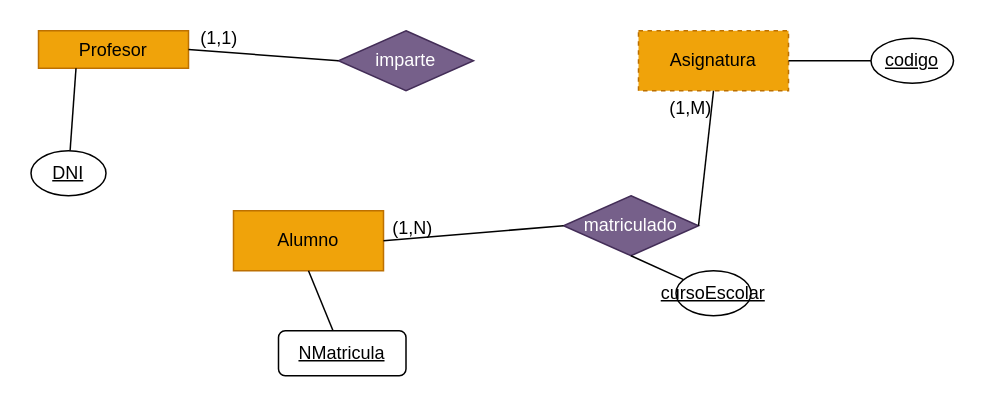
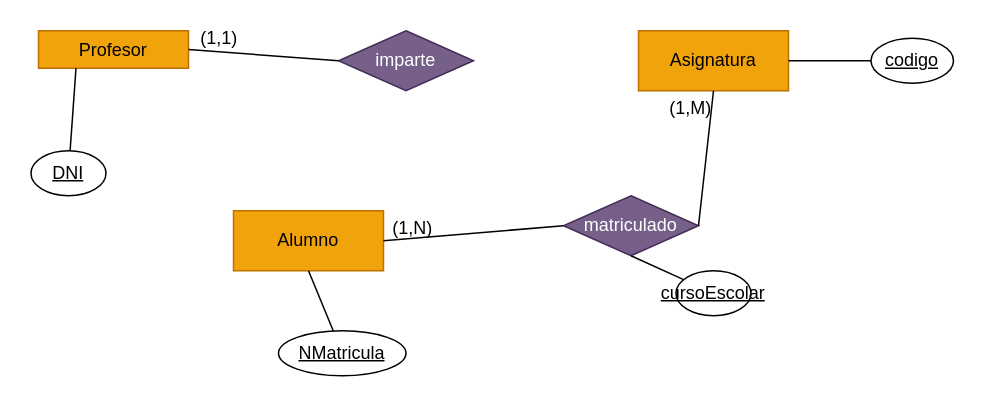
- <mxCell id="6" value="Asignatura" style="whiteSpace=wrap;html=1;align=center;fillColor=#f0a30a;strokeColor=#BD7000;fontColor=#000000;dashed=1;" vertex="1" parent="1"><mxGeometry x="425" y="20" width="100" height="40" as="geometry" /></mxCell>
+ <mxCell id="6" value="Asignatura" style="whiteSpace=wrap;html=1;align=center;fillColor=#f0a30a;strokeColor=#BD7000;fontColor=#000000;" vertex="1" parent="1"><mxGeometry x="425" y="20" width="100" height="40" as="geometry" /></mxCell>
- <mxCell id="16" value="&lt;u&gt;NMatricula&lt;/u&gt;" style="whiteSpace=wrap;html=1;align=center;rounded=1;" vertex="1" parent="1"><mxGeometry x="185" y="220" width="85" height="30" as="geometry" /></mxCell>
+ <mxCell id="16" value="&lt;u&gt;NMatricula&lt;/u&gt;" style="ellipse;whiteSpace=wrap;html=1;align=center;" vertex="1" parent="1"><mxGeometry x="185" y="220" width="85" height="30" as="geometry" /></mxCell>
